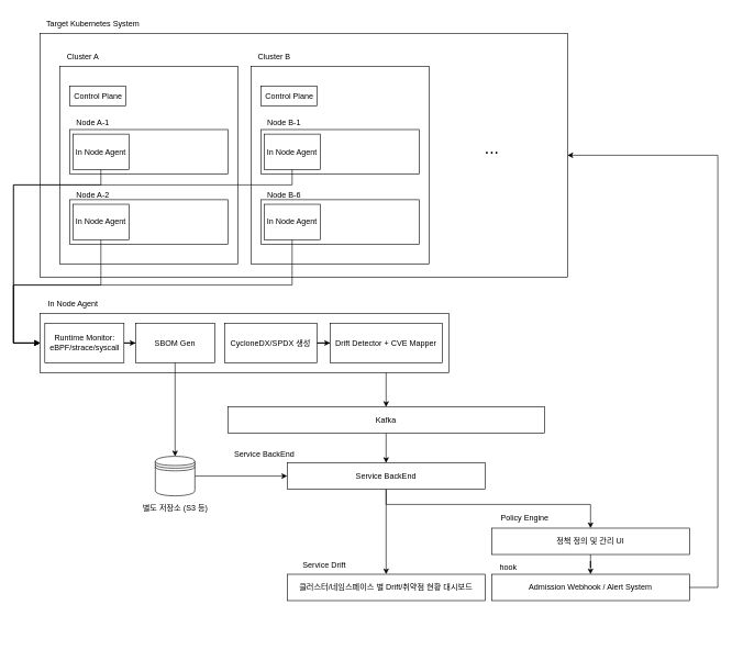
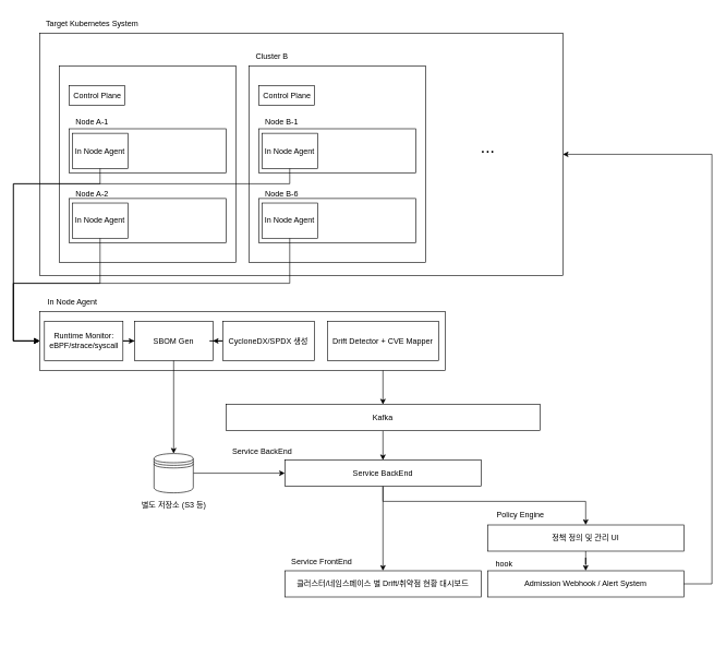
- <mxCell id="24" value="Cluster A" style="text;html=1;align=center;verticalAlign=middle;resizable=0;points=[];autosize=1;strokeColor=none;fillColor=none;" parent="22" vertex="1"><mxGeometry width="70" height="30" as="geometry" /></mxCell>
- <mxCell id="47" style="edgeStyle=orthogonalEdgeStyle;rounded=0;orthogonalLoop=1;jettySize=auto;html=1;entryX=0;entryY=0.5;entryDx=0;entryDy=0;" parent="42" source="48" target="49" edge="1"><mxGeometry relative="1" as="geometry" /></mxCell>
+ <mxCell id="47" style="edgeStyle=orthogonalEdgeStyle;rounded=0;orthogonalLoop=1;jettySize=auto;html=1;" parent="42" source="48" target="46" edge="1"><mxGeometry relative="1" as="geometry" /></mxCell>
- <mxCell id="57" value="Service Drift" style="text;html=1;align=center;verticalAlign=middle;resizable=0;points=[];autosize=1;strokeColor=none;fillColor=none;" parent="55" vertex="1"><mxGeometry width="111" height="26" as="geometry" /></mxCell>
+ <mxCell id="57" value="Service FrontEnd" style="text;html=1;align=center;verticalAlign=middle;resizable=0;points=[];autosize=1;strokeColor=none;fillColor=none;" parent="55" vertex="1"><mxGeometry width="111" height="26" as="geometry" /></mxCell>
